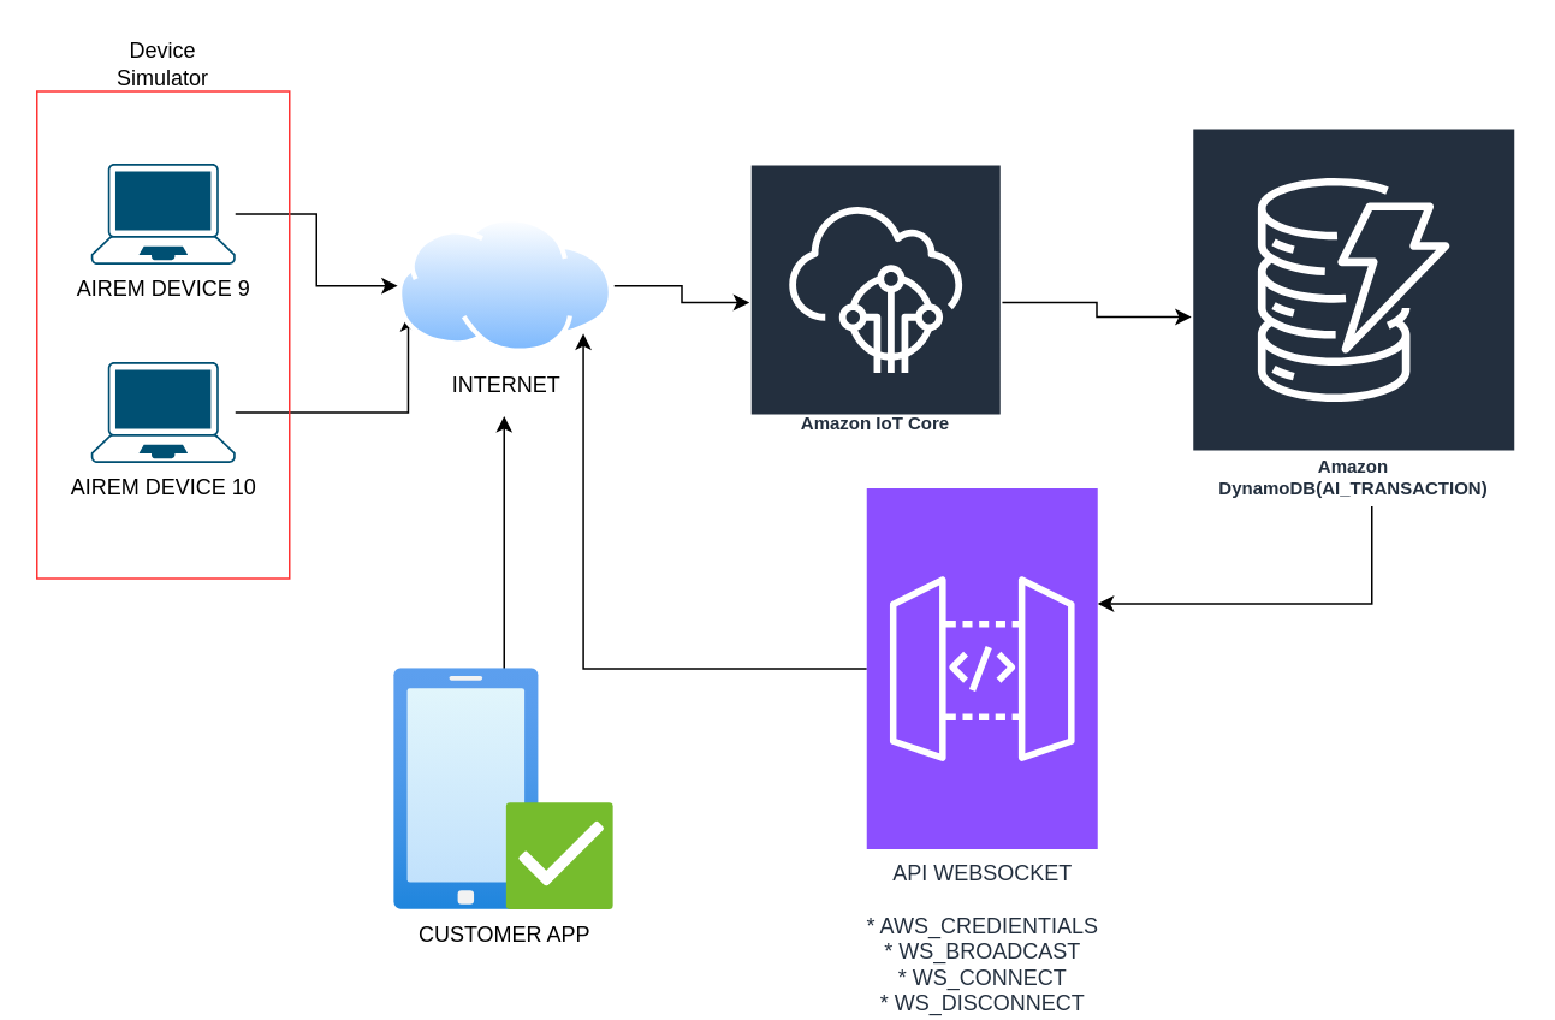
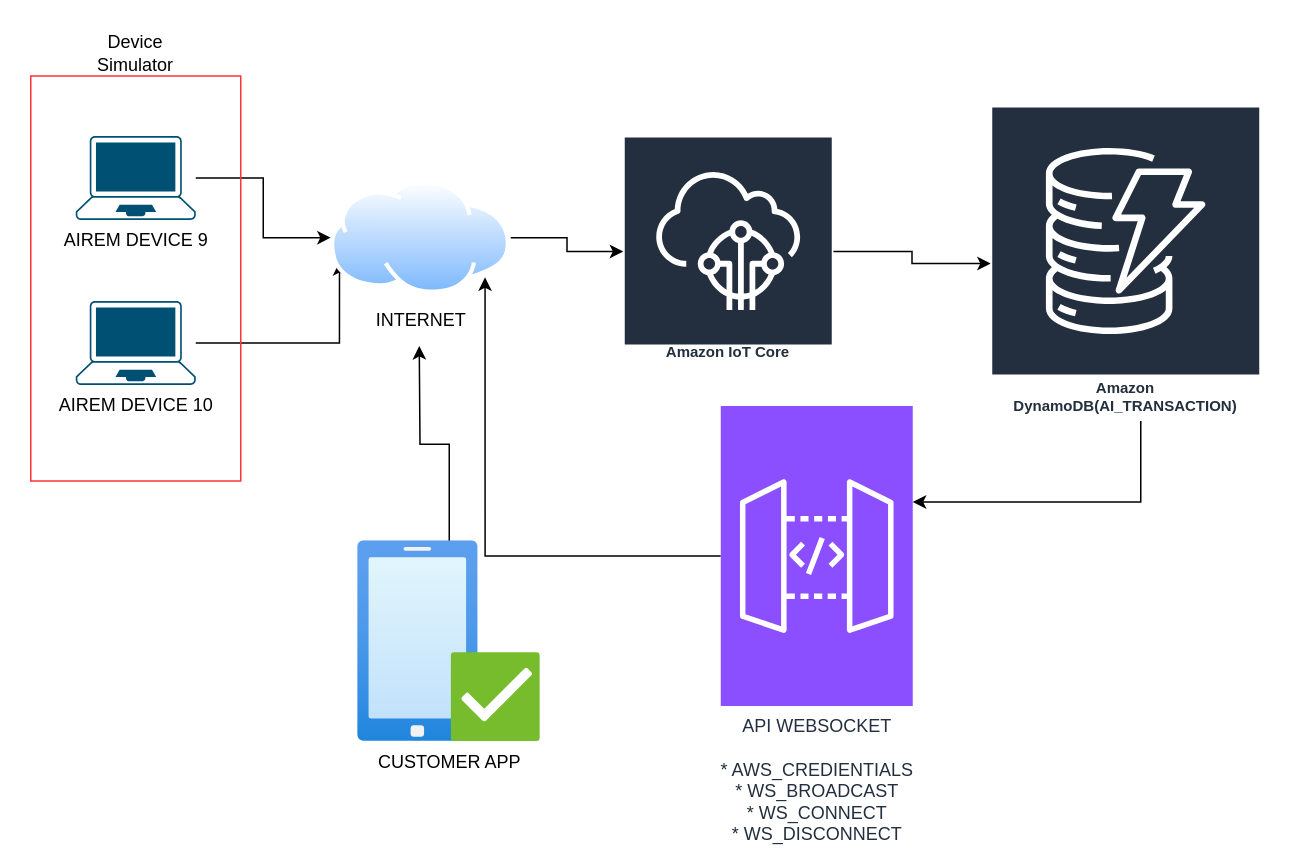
- <mxCell id="15" value="CUSTOMER APP" style="image;aspect=fixed;html=1;points=[];align=center;fontSize=12;image=img/lib/azure2/intune/Device_Compliance.svg;" vertex="1" parent="1"><mxGeometry x="218" y="370" width="122" height="133.81" as="geometry" /></mxCell>
+ <mxCell id="15" value="CUSTOMER APP" style="image;aspect=fixed;html=1;points=[];align=center;fontSize=12;image=img/lib/azure2/intune/Device_Compliance.svg;" vertex="1" parent="1"><mxGeometry x="238" y="360" width="122" height="133.81" as="geometry" /></mxCell>
